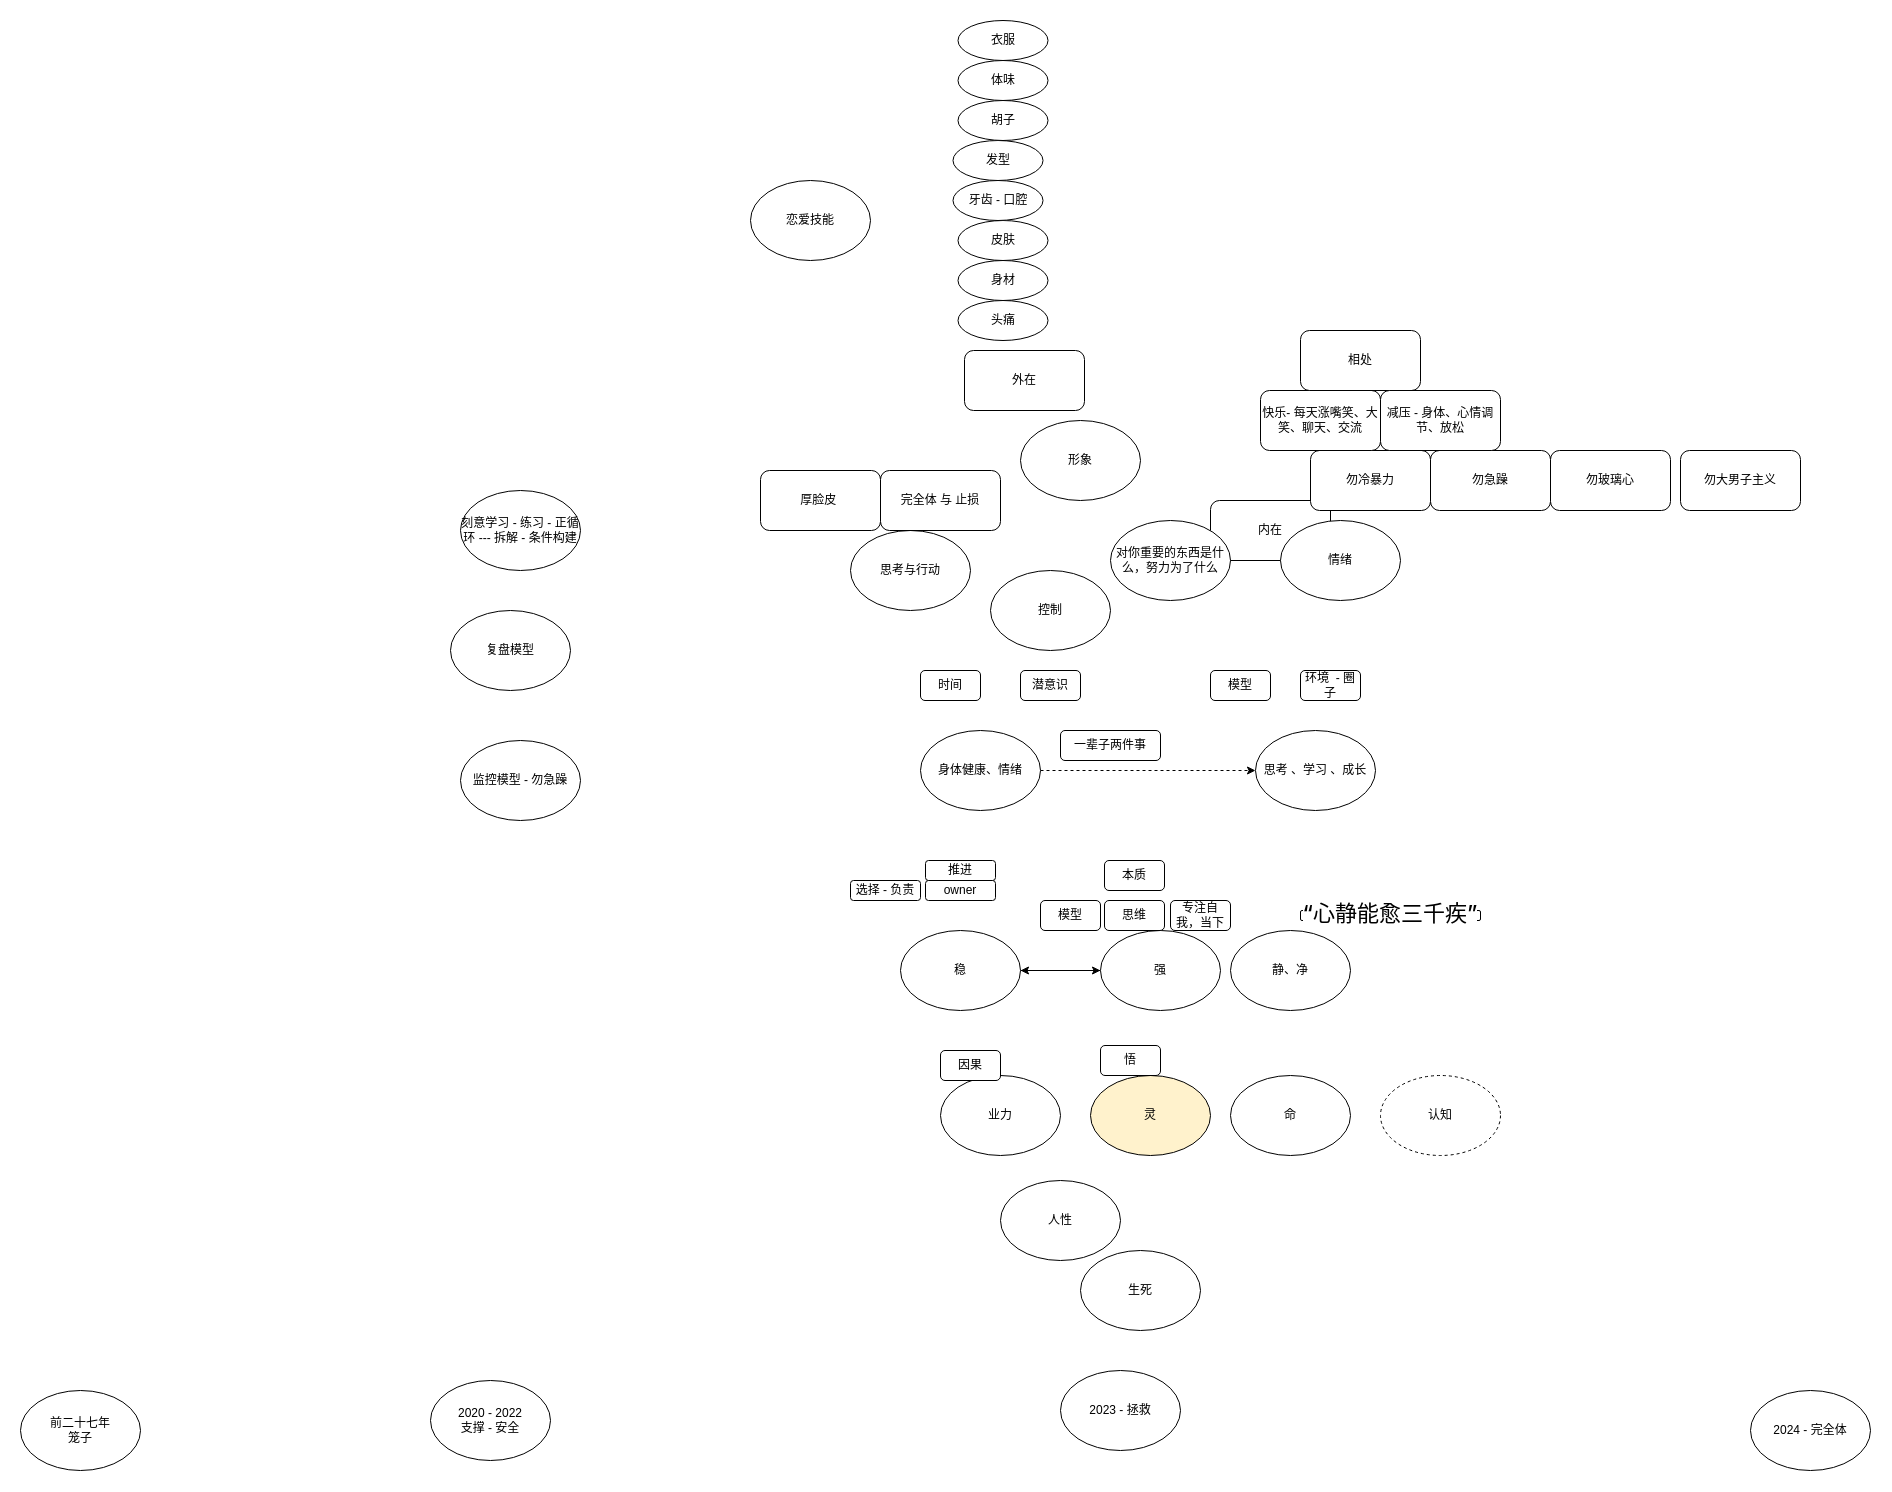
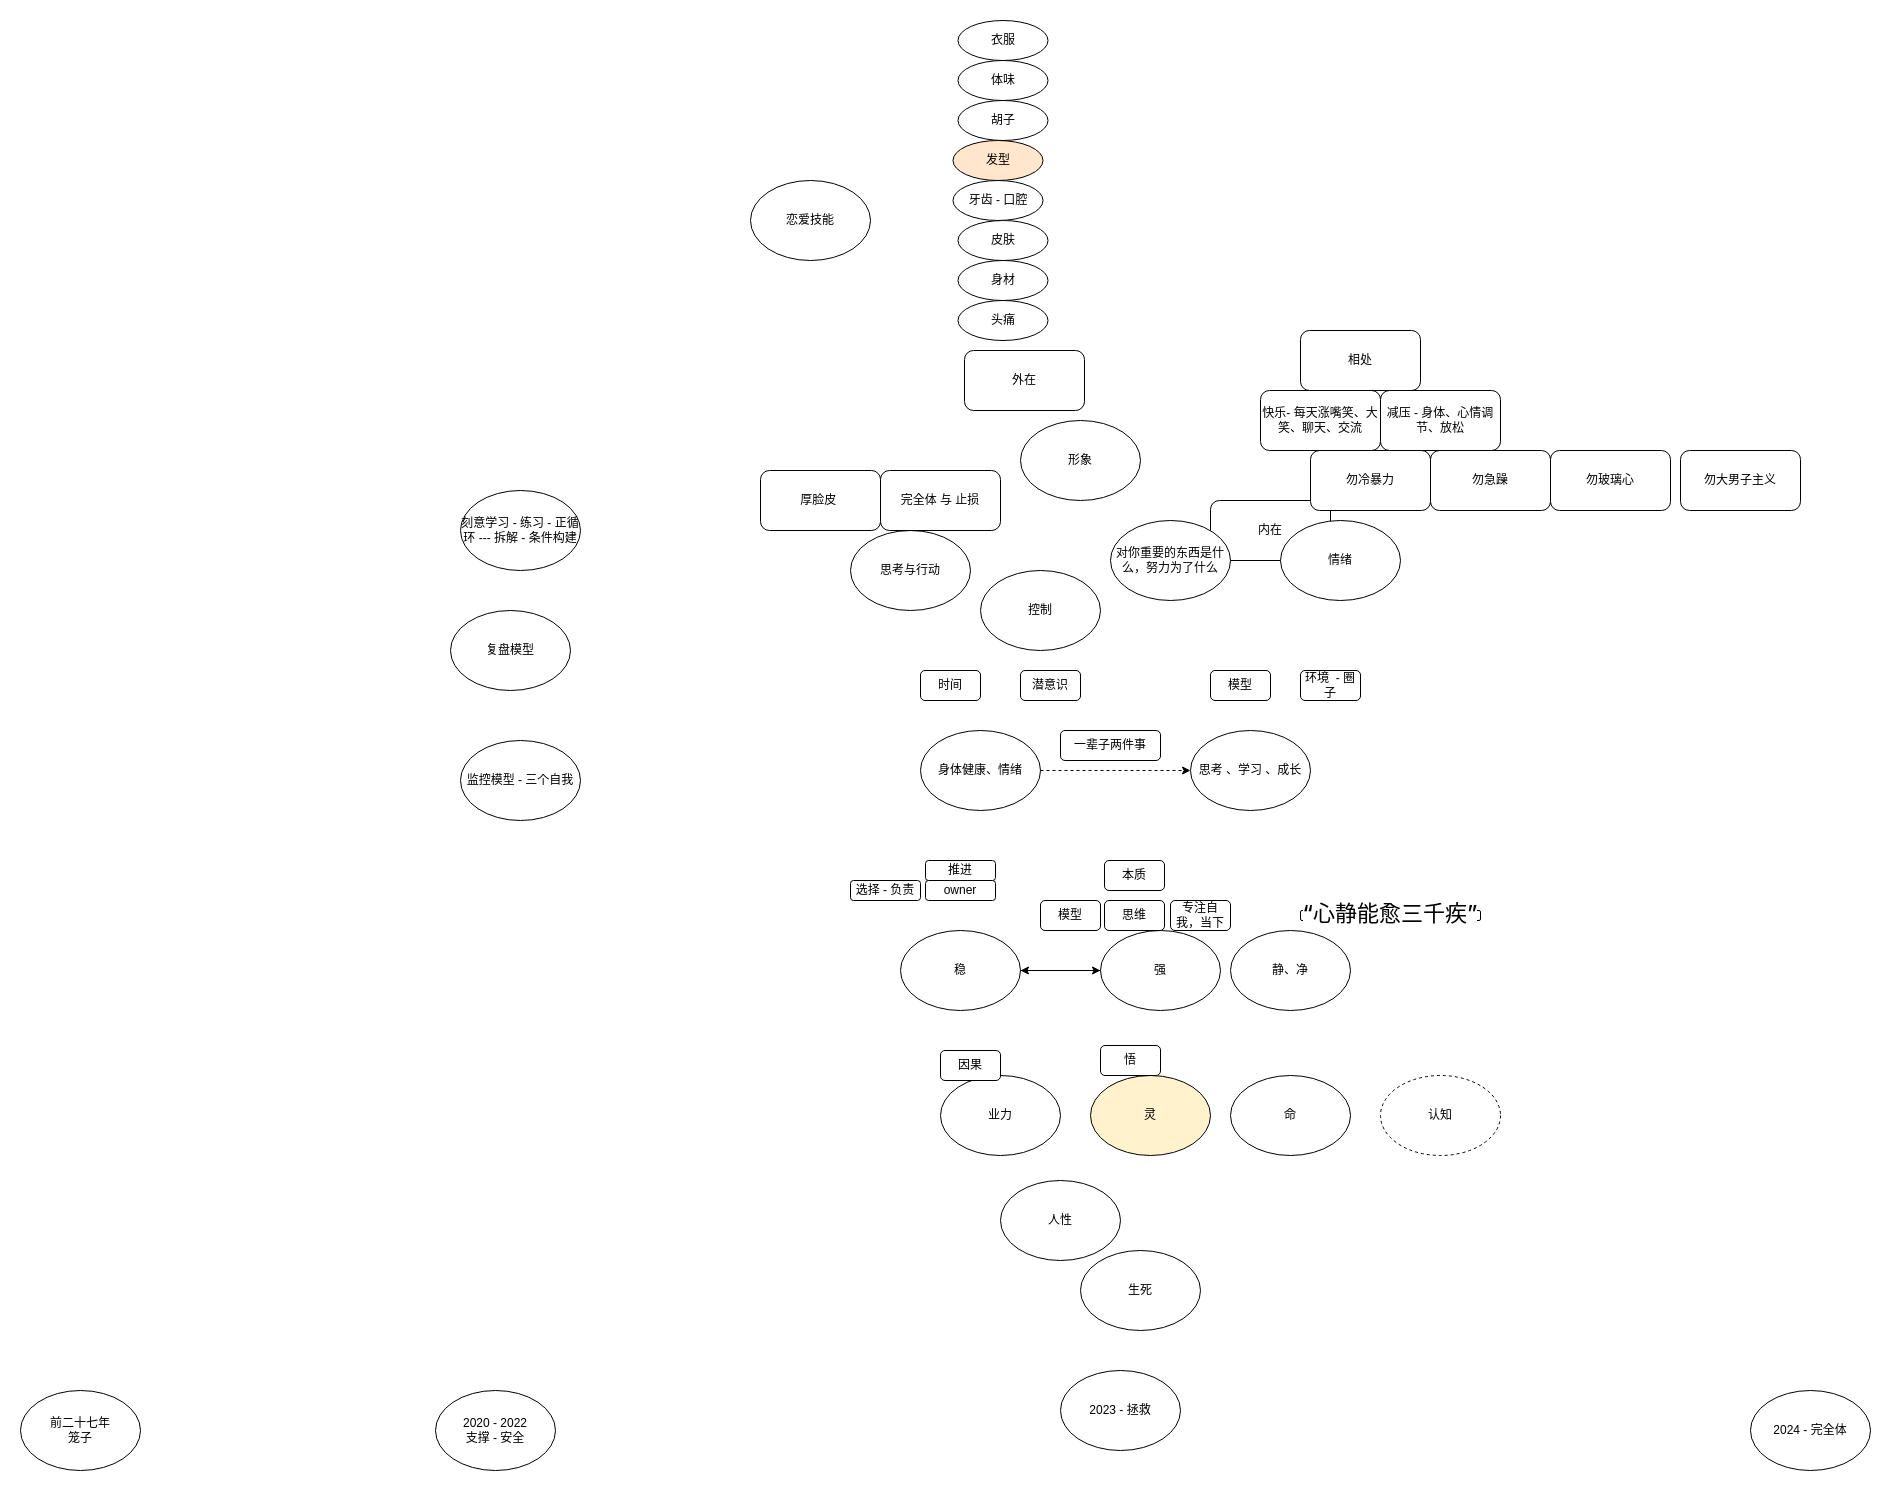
- <mxCell id="51" value="发型" style="ellipse;whiteSpace=wrap;html=1;" vertex="1" parent="1"><mxGeometry x="952.5" y="140" width="90" height="40" as="geometry" /></mxCell>
+ <mxCell id="51" value="发型" style="ellipse;whiteSpace=wrap;html=1;fillColor=#ffe6cc;" vertex="1" parent="1"><mxGeometry x="952.5" y="140" width="90" height="40" as="geometry" /></mxCell>
- <mxCell id="16" value="控制" style="ellipse;whiteSpace=wrap;html=1;" parent="1" vertex="1"><mxGeometry x="990" y="570" width="120" height="80" as="geometry" /></mxCell>
+ <mxCell id="16" value="控制" style="ellipse;whiteSpace=wrap;html=1;" parent="1" vertex="1"><mxGeometry x="980" y="570" width="120" height="80" as="geometry" /></mxCell>
- <mxCell id="28" value="思考 、学习 、成长" style="ellipse;whiteSpace=wrap;html=1;" parent="1" vertex="1"><mxGeometry x="1255" y="730" width="120" height="80" as="geometry" /></mxCell>
+ <mxCell id="28" value="思考 、学习 、成长" style="ellipse;whiteSpace=wrap;html=1;" parent="1" vertex="1"><mxGeometry x="1190" y="730" width="120" height="80" as="geometry" /></mxCell>
- <mxCell id="37" value="监控模型 - 勿急躁" style="ellipse;whiteSpace=wrap;html=1;" parent="1" vertex="1"><mxGeometry x="460" y="740" width="120" height="80" as="geometry" /></mxCell>
+ <mxCell id="37" value="监控模型 - 三个自我" style="ellipse;whiteSpace=wrap;html=1;" parent="1" vertex="1"><mxGeometry x="460" y="740" width="120" height="80" as="geometry" /></mxCell>
- <mxCell id="57" value="2020 - 2022&lt;br&gt;支撑 - 安全" style="ellipse;whiteSpace=wrap;html=1;" vertex="1" parent="1"><mxGeometry x="430" y="1380" width="120" height="80" as="geometry" /></mxCell>
+ <mxCell id="57" value="2020 - 2022&lt;br&gt;支撑 - 安全" style="ellipse;whiteSpace=wrap;html=1;" vertex="1" parent="1"><mxGeometry x="435" y="1390" width="120" height="80" as="geometry" /></mxCell>
